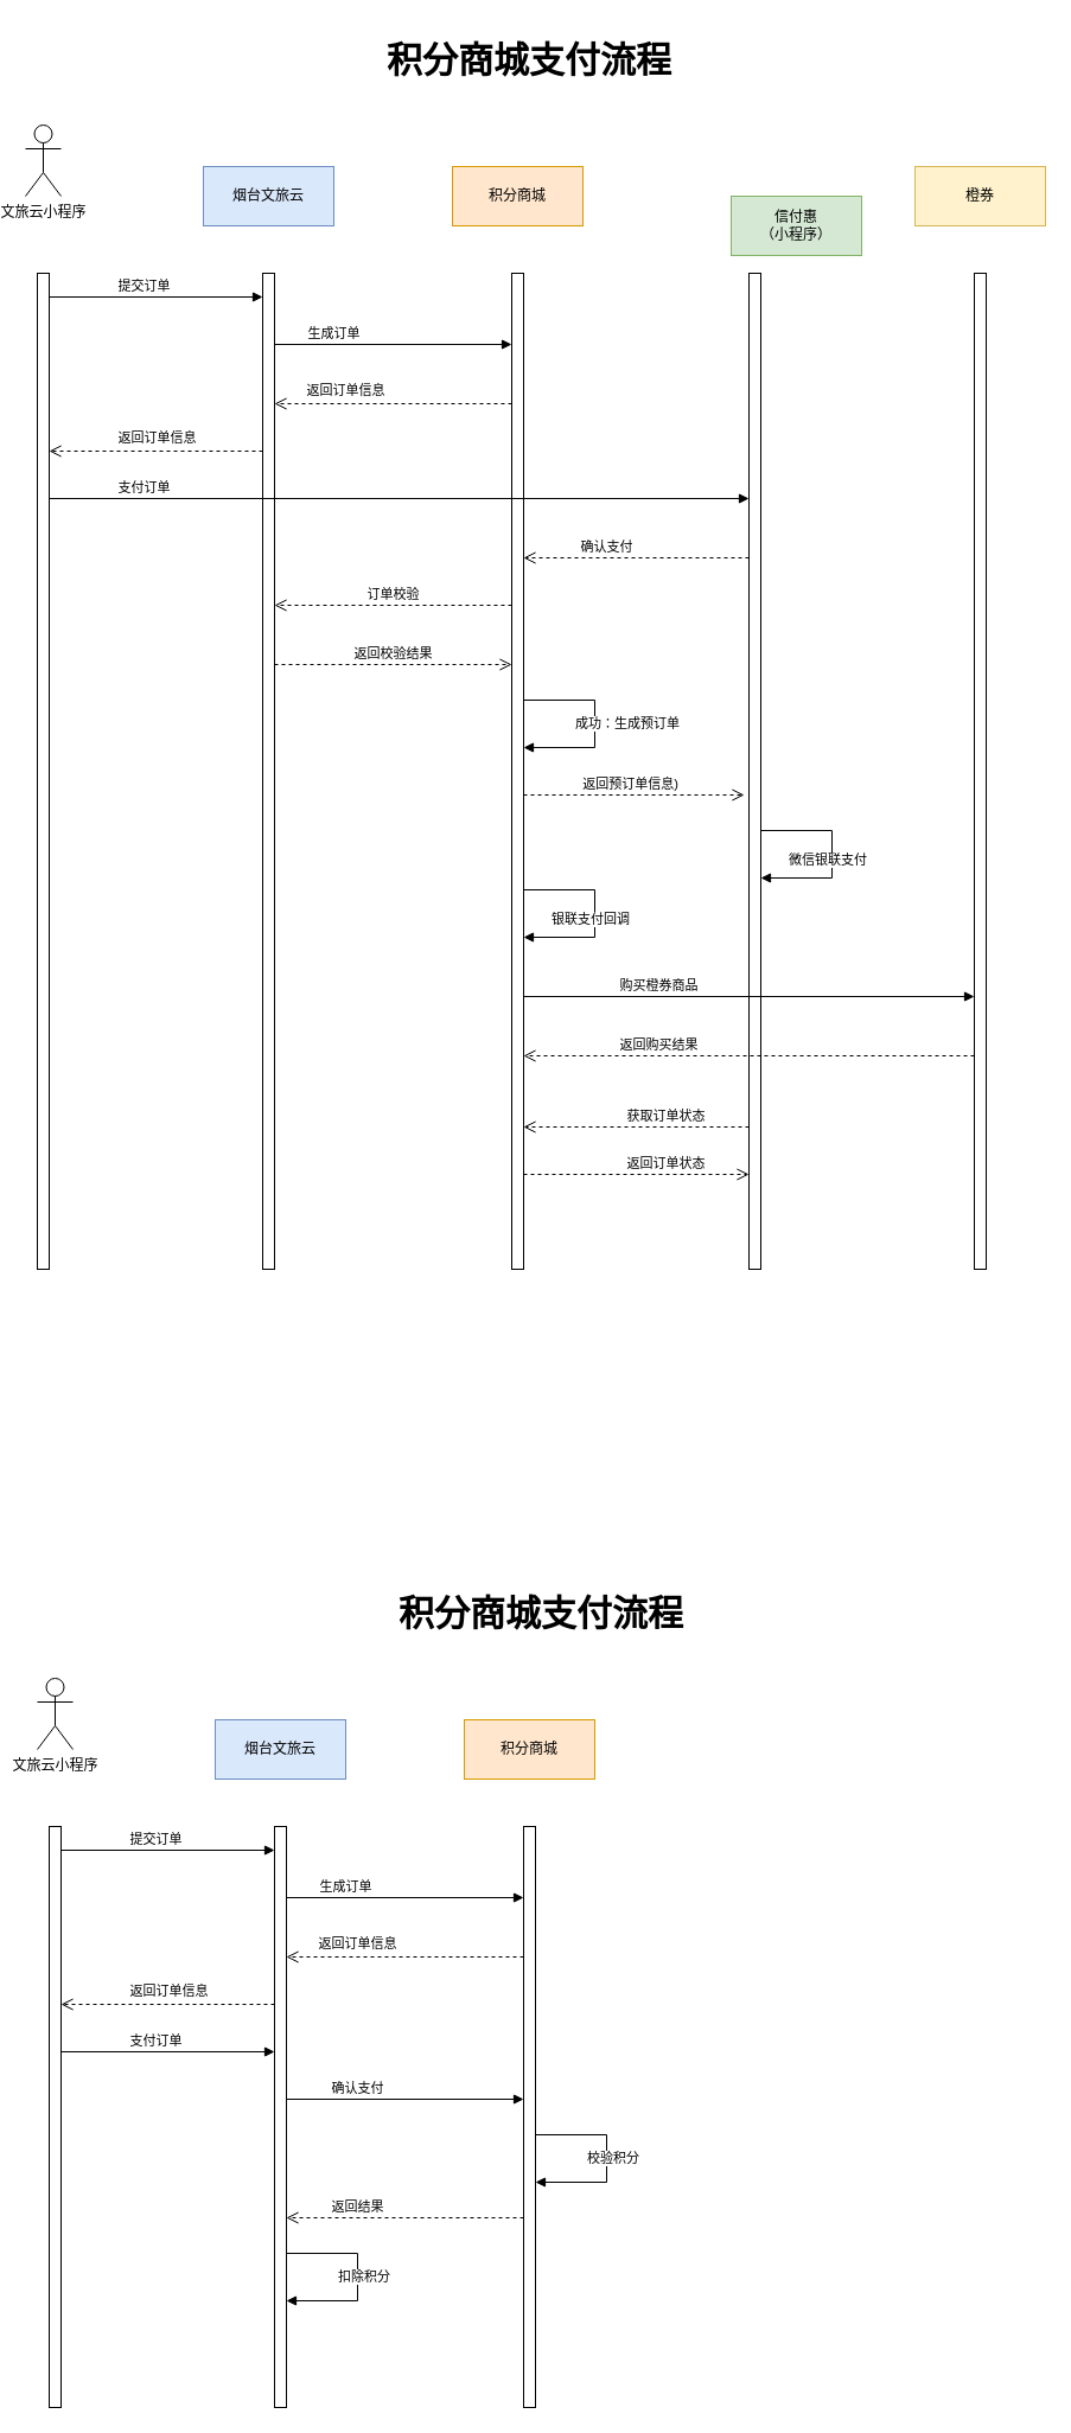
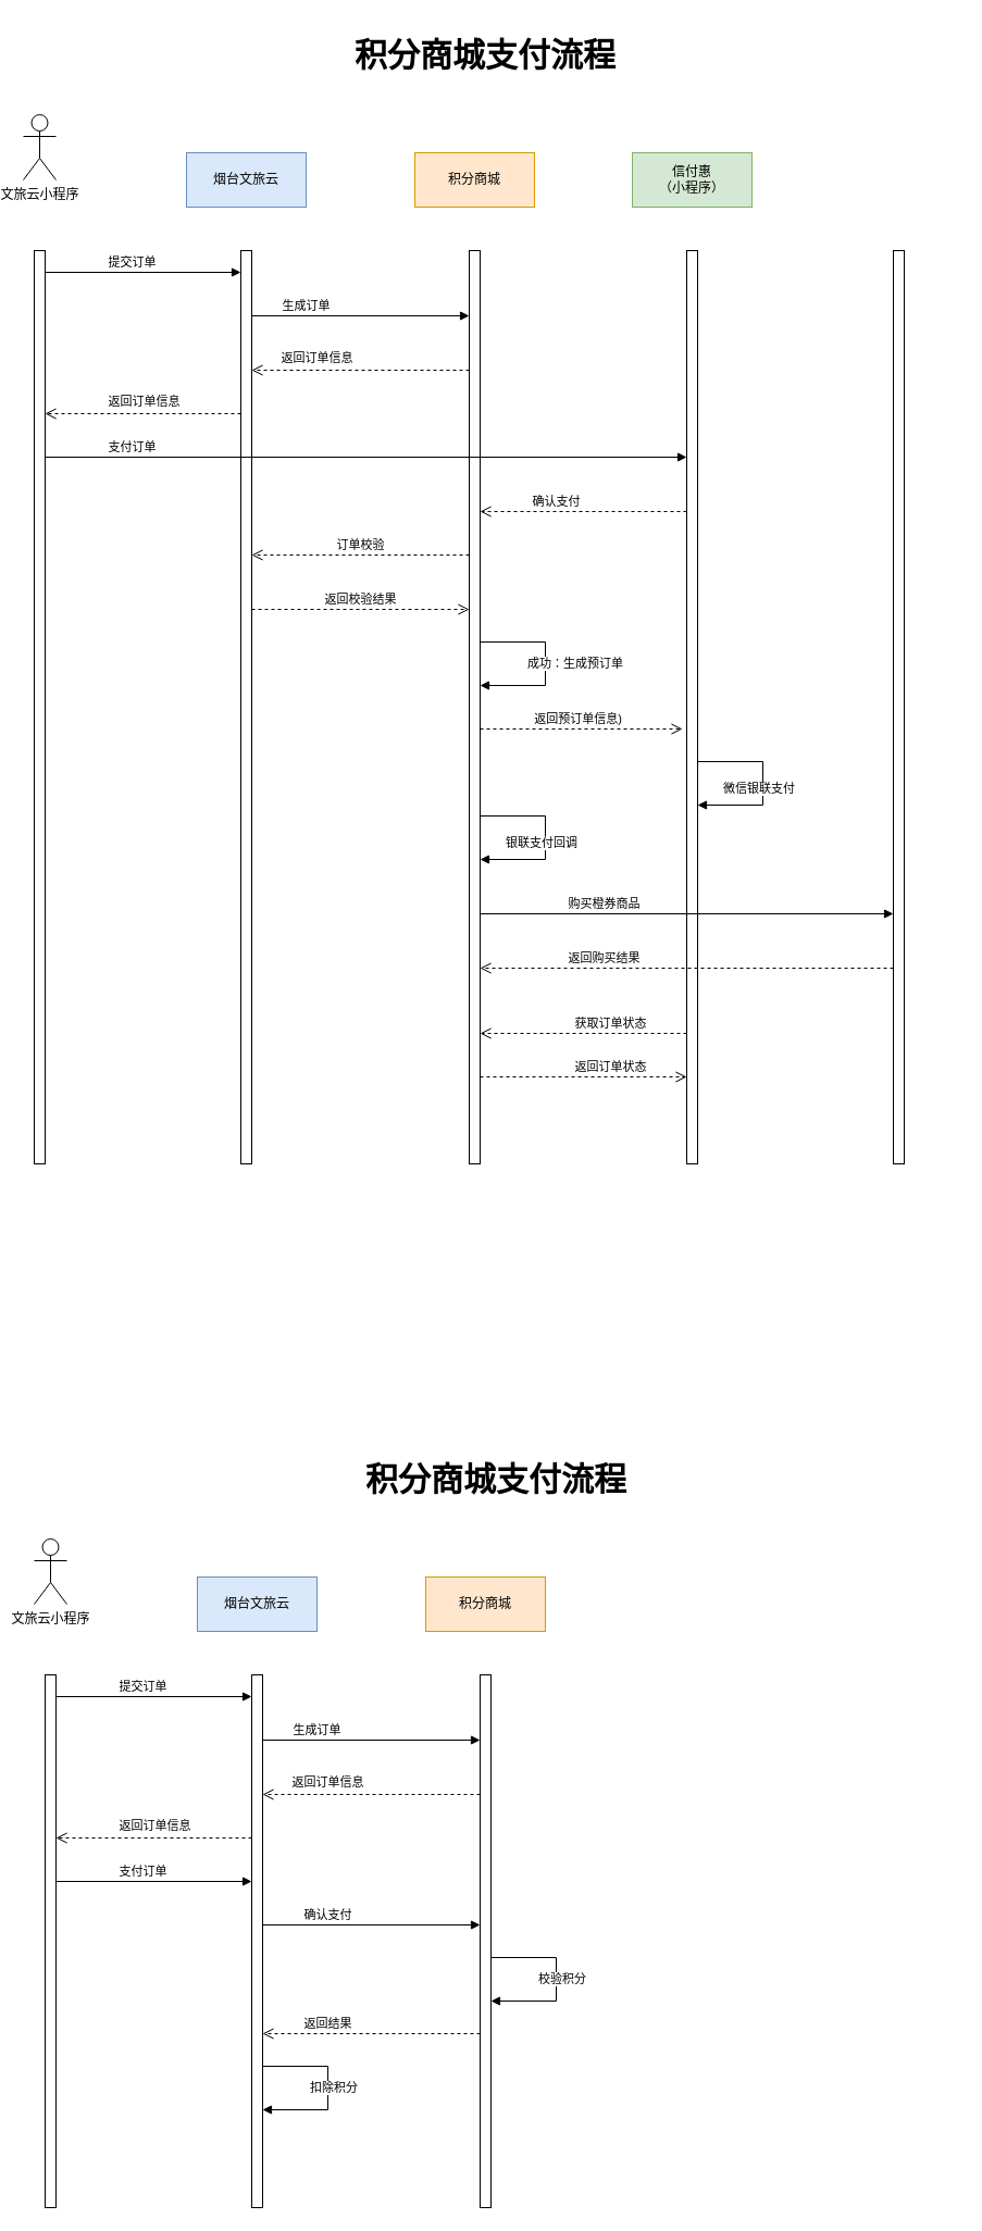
- <mxCell id="16" value="橙券" style="html=1;whiteSpace=wrap;fillColor=#fff2cc;strokeColor=#d6b656;" parent="1" vertex="1"><mxGeometry x="770" y="140" width="110" height="50" as="geometry" /></mxCell>
- <mxCell id="10" value="信付惠&lt;br&gt;（小程序）" style="html=1;whiteSpace=wrap;fillColor=#d5e8d4;strokeColor=#82b366;" parent="1" vertex="1"><mxGeometry x="615" y="165" width="110" height="50" as="geometry" /></mxCell>
+ <mxCell id="10" value="信付惠&lt;br&gt;（小程序）" style="html=1;whiteSpace=wrap;fillColor=#d5e8d4;strokeColor=#82b366;" parent="1" vertex="1"><mxGeometry x="580" y="140" width="110" height="50" as="geometry" /></mxCell>
